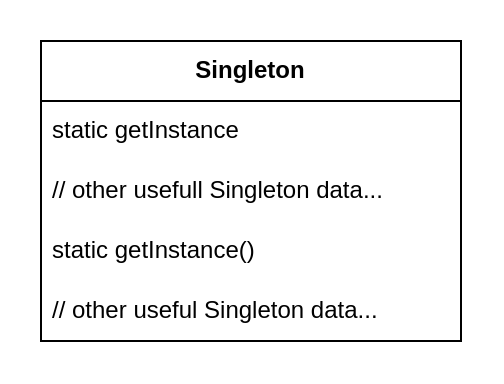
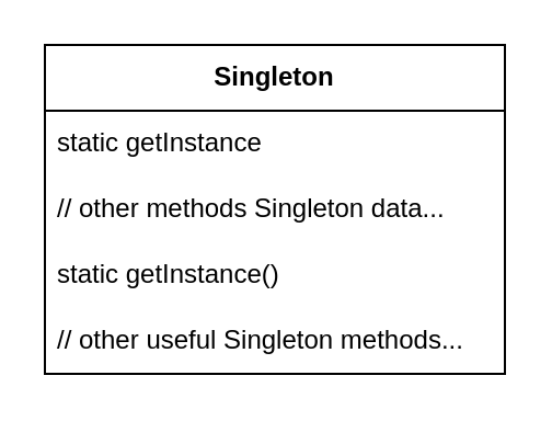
- <mxCell id="4" value="// other usefull Singleton data..." style="text;strokeColor=none;fillColor=none;align=left;verticalAlign=middle;spacingLeft=4;spacingRight=4;overflow=hidden;points=[[0,0.5],[1,0.5]];portConstraint=eastwest;rotatable=0;whiteSpace=wrap;html=1;" vertex="1" parent="2"><mxGeometry y="60" width="210" height="30" as="geometry" /></mxCell>
+ <mxCell id="4" value="// other methods Singleton data..." style="text;strokeColor=none;fillColor=none;align=left;verticalAlign=middle;spacingLeft=4;spacingRight=4;overflow=hidden;points=[[0,0.5],[1,0.5]];portConstraint=eastwest;rotatable=0;whiteSpace=wrap;html=1;" vertex="1" parent="2"><mxGeometry y="60" width="210" height="30" as="geometry" /></mxCell>
- <mxCell id="6" value="// other useful Singleton data..." style="text;strokeColor=none;fillColor=none;align=left;verticalAlign=middle;spacingLeft=4;spacingRight=4;overflow=hidden;points=[[0,0.5],[1,0.5]];portConstraint=eastwest;rotatable=0;whiteSpace=wrap;html=1;" vertex="1" parent="2"><mxGeometry y="120" width="210" height="30" as="geometry" /></mxCell>
+ <mxCell id="6" value="// other useful Singleton methods..." style="text;strokeColor=none;fillColor=none;align=left;verticalAlign=middle;spacingLeft=4;spacingRight=4;overflow=hidden;points=[[0,0.5],[1,0.5]];portConstraint=eastwest;rotatable=0;whiteSpace=wrap;html=1;" vertex="1" parent="2"><mxGeometry y="120" width="210" height="30" as="geometry" /></mxCell>
